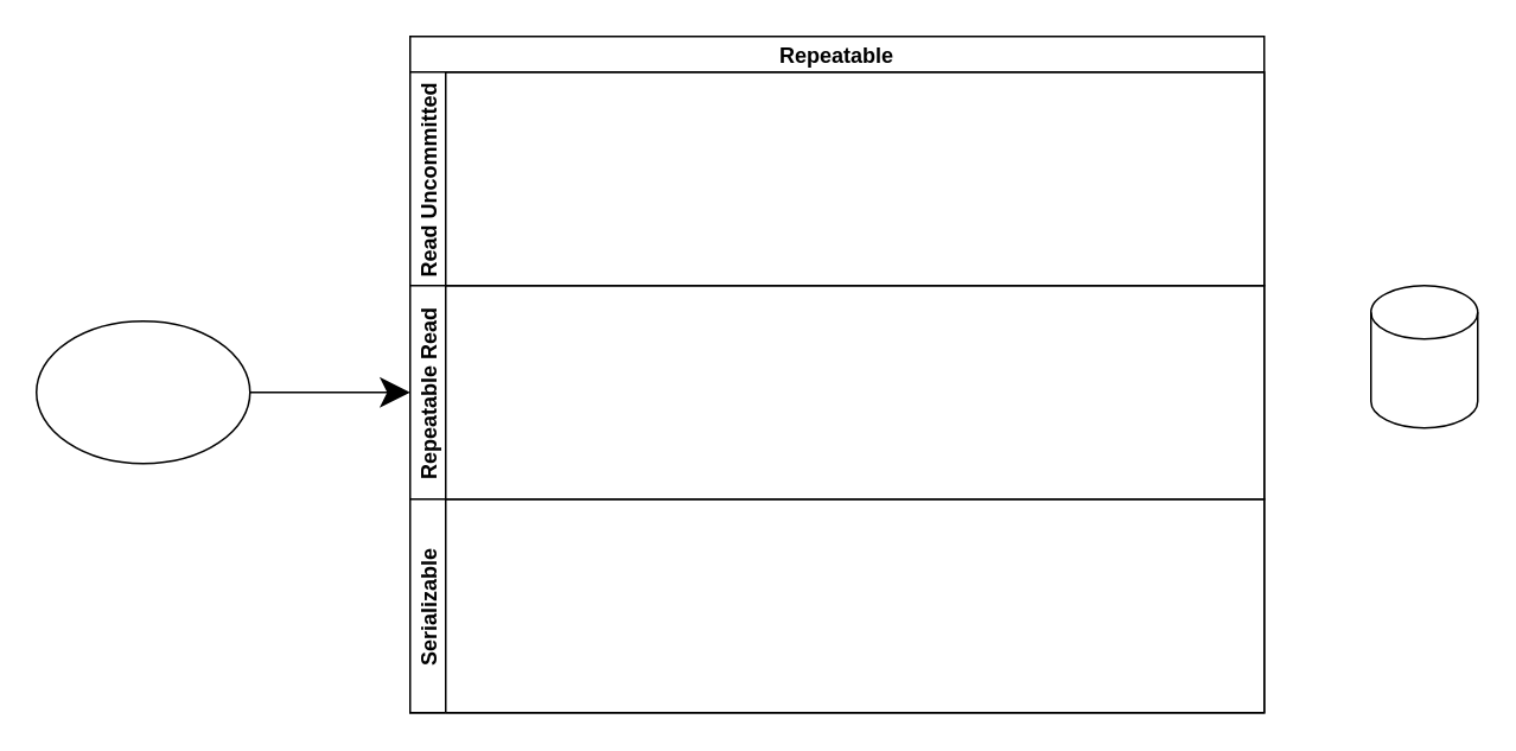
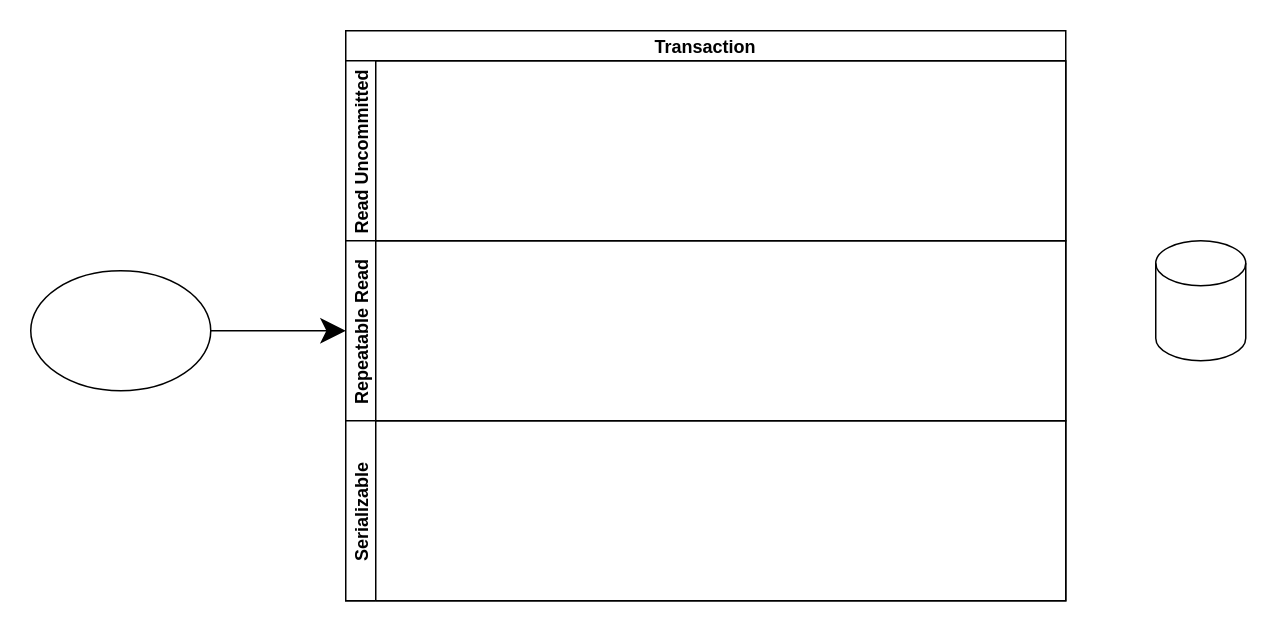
- <mxCell id="2" value="Repeatable" style="swimlane;childLayout=stackLayout;resizeParent=1;resizeParentMax=0;horizontal=1;startSize=20;horizontalStack=0;hachureGap=4;pointerEvents=0;" vertex="1" parent="1"><mxGeometry x="230" y="20" width="480" height="380" as="geometry" /></mxCell>
+ <mxCell id="2" value="Transaction" style="swimlane;childLayout=stackLayout;resizeParent=1;resizeParentMax=0;horizontal=1;startSize=20;horizontalStack=0;hachureGap=4;pointerEvents=0;" vertex="1" parent="1"><mxGeometry x="230" y="20" width="480" height="380" as="geometry" /></mxCell>
